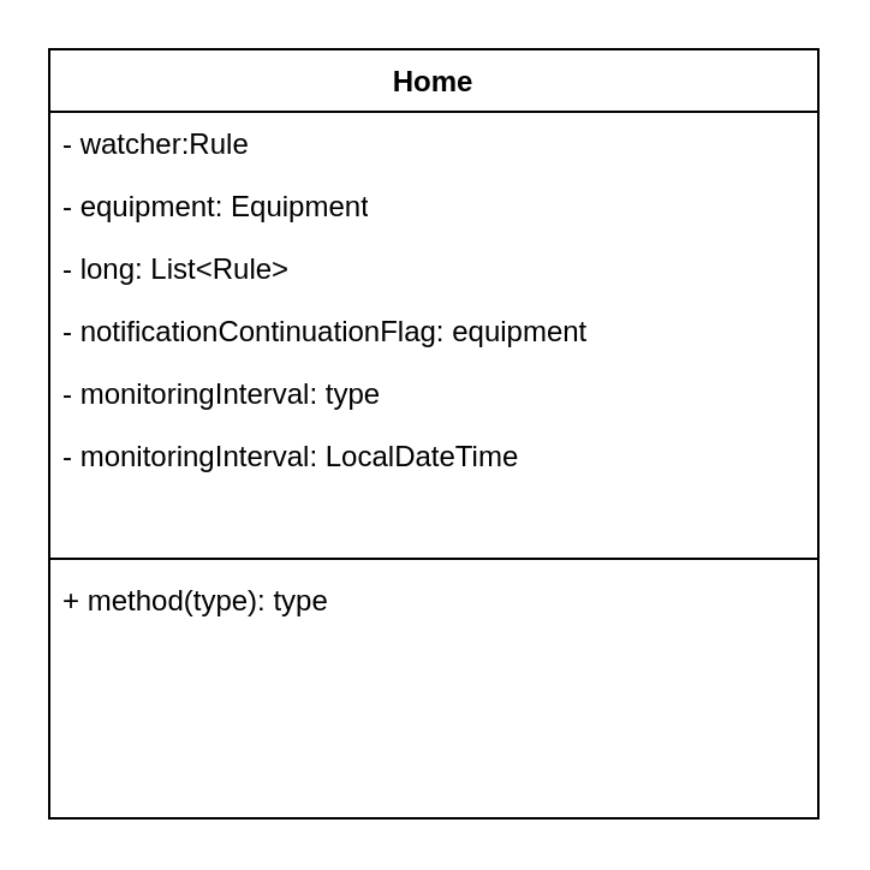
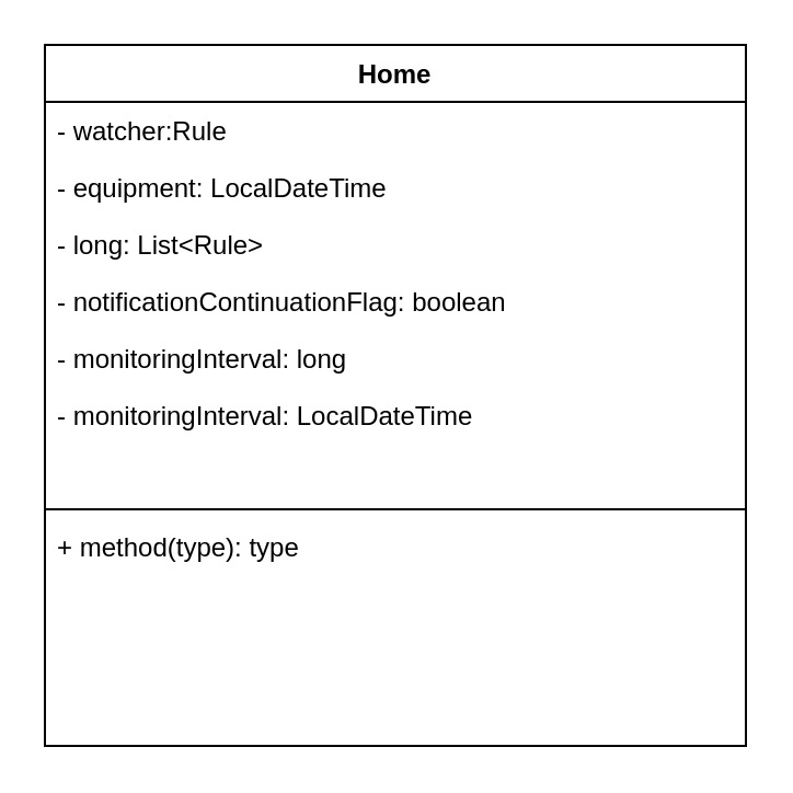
- <mxCell id="4" value="- equipment: Equipment" style="text;strokeColor=none;fillColor=none;align=left;verticalAlign=top;spacingLeft=4;spacingRight=4;overflow=hidden;rotatable=0;points=[[0,0.5],[1,0.5]];portConstraint=eastwest;whiteSpace=wrap;html=1;" vertex="1" parent="2"><mxGeometry y="52" width="320" height="26" as="geometry" /></mxCell>
+ <mxCell id="4" value="- equipment: LocalDateTime" style="text;strokeColor=none;fillColor=none;align=left;verticalAlign=top;spacingLeft=4;spacingRight=4;overflow=hidden;rotatable=0;points=[[0,0.5],[1,0.5]];portConstraint=eastwest;whiteSpace=wrap;html=1;" vertex="1" parent="2"><mxGeometry y="52" width="320" height="26" as="geometry" /></mxCell>
- <mxCell id="6" value="- notificationContinuationFlag: equipment" style="text;strokeColor=none;fillColor=none;align=left;verticalAlign=top;spacingLeft=4;spacingRight=4;overflow=hidden;rotatable=0;points=[[0,0.5],[1,0.5]];portConstraint=eastwest;whiteSpace=wrap;html=1;" vertex="1" parent="2"><mxGeometry y="104" width="320" height="26" as="geometry" /></mxCell>
+ <mxCell id="6" value="- notificationContinuationFlag: boolean" style="text;strokeColor=none;fillColor=none;align=left;verticalAlign=top;spacingLeft=4;spacingRight=4;overflow=hidden;rotatable=0;points=[[0,0.5],[1,0.5]];portConstraint=eastwest;whiteSpace=wrap;html=1;" vertex="1" parent="2"><mxGeometry y="104" width="320" height="26" as="geometry" /></mxCell>
- <mxCell id="7" value="-&amp;nbsp;monitoringInterval: type" style="text;strokeColor=none;fillColor=none;align=left;verticalAlign=top;spacingLeft=4;spacingRight=4;overflow=hidden;rotatable=0;points=[[0,0.5],[1,0.5]];portConstraint=eastwest;whiteSpace=wrap;html=1;" vertex="1" parent="2"><mxGeometry y="130" width="320" height="26" as="geometry" /></mxCell>
+ <mxCell id="7" value="-&amp;nbsp;monitoringInterval: long" style="text;strokeColor=none;fillColor=none;align=left;verticalAlign=top;spacingLeft=4;spacingRight=4;overflow=hidden;rotatable=0;points=[[0,0.5],[1,0.5]];portConstraint=eastwest;whiteSpace=wrap;html=1;" vertex="1" parent="2"><mxGeometry y="130" width="320" height="26" as="geometry" /></mxCell>
